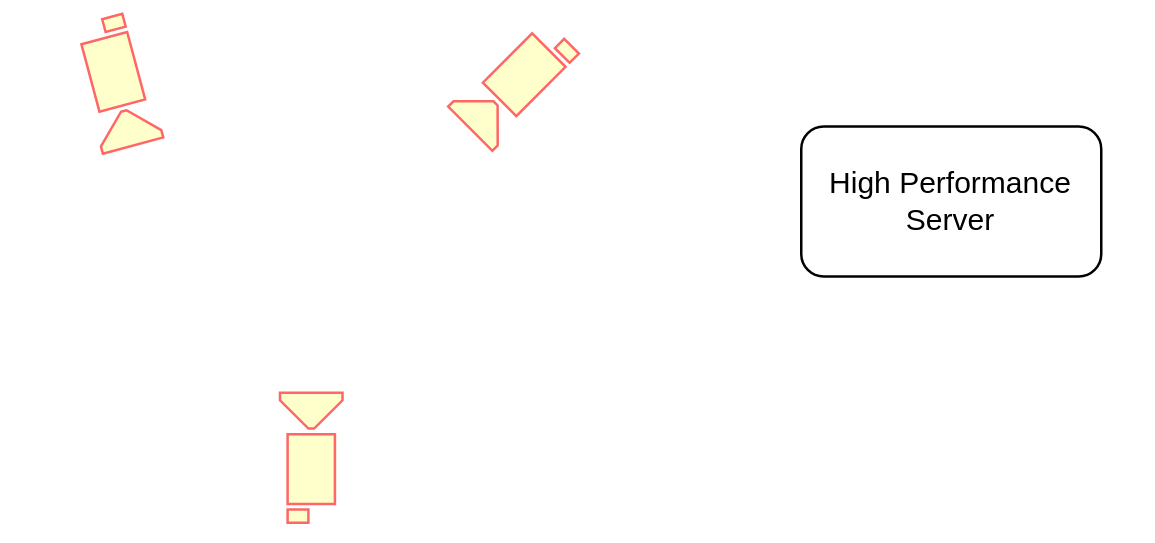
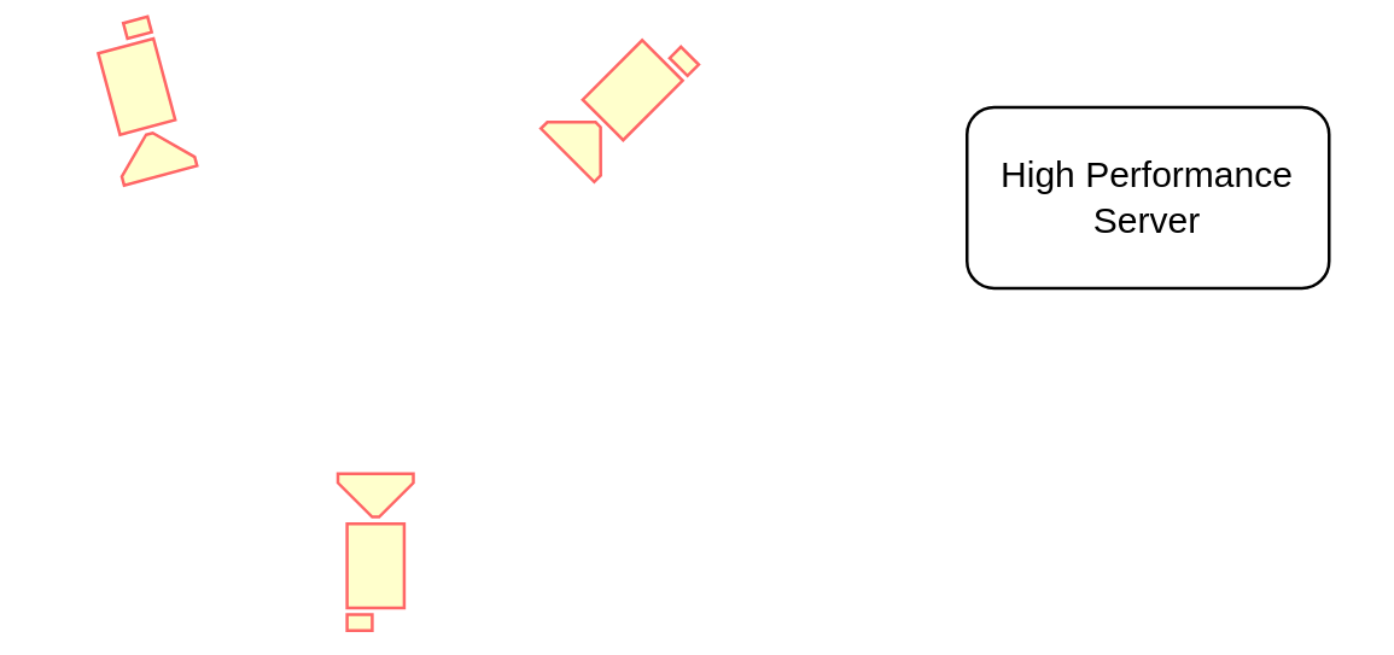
- <mxCell id="2" value="High Performance&lt;br&gt;Server" style="rounded=1;whiteSpace=wrap;html=1;" vertex="1" parent="1"><mxGeometry x="320" y="50" width="120" height="60" as="geometry" /></mxCell>
+ <mxCell id="2" value="High Performance&lt;br&gt;Server" style="rounded=1;whiteSpace=wrap;html=1;" vertex="1" parent="1"><mxGeometry x="320" y="35" width="120" height="60" as="geometry" /></mxCell>
